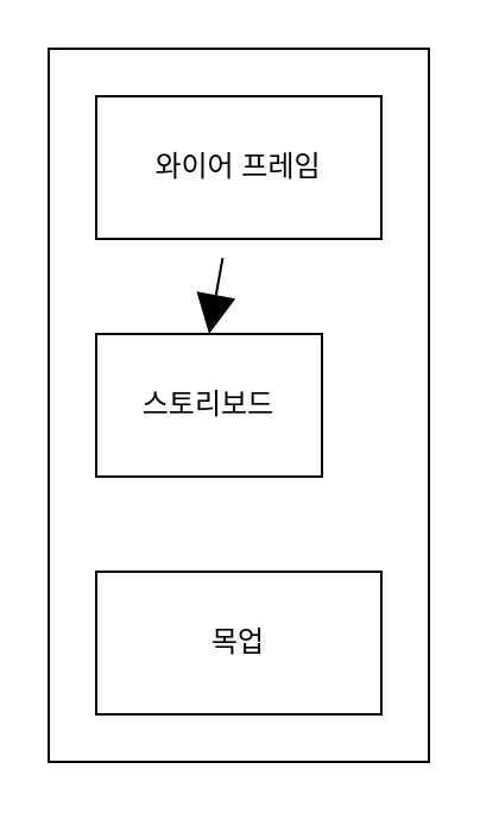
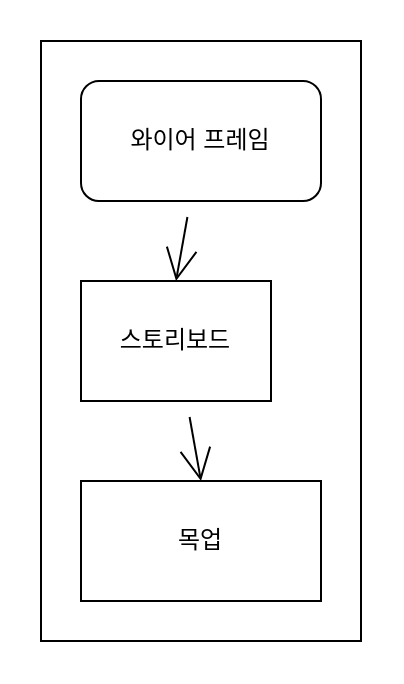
- <mxCell id="4" value="와이어 프레임" style="rounded=0;whiteSpace=wrap;html=1;hachureGap=4;" vertex="1" parent="1"><mxGeometry x="40" y="40" width="120" height="60" as="geometry" /></mxCell>
+ <mxCell id="4" value="와이어 프레임" style="whiteSpace=wrap;html=1;hachureGap=4;rounded=1;" vertex="1" parent="1"><mxGeometry x="40" y="40" width="120" height="60" as="geometry" /></mxCell>
- <mxCell id="3" style="edgeStyle=none;curved=1;rounded=0;orthogonalLoop=1;jettySize=auto;html=1;entryX=0.5;entryY=0;entryDx=0;entryDy=0;endArrow=block;startSize=14;endSize=14;sourcePerimeterSpacing=8;targetPerimeterSpacing=8;" edge="1" parent="1" source="4" target="6"><mxGeometry relative="1" as="geometry" /></mxCell>
+ <mxCell id="3" style="edgeStyle=none;curved=1;rounded=0;orthogonalLoop=1;jettySize=auto;html=1;entryX=0.5;entryY=0;entryDx=0;entryDy=0;endArrow=open;startSize=14;endSize=14;sourcePerimeterSpacing=8;targetPerimeterSpacing=8;" edge="1" parent="1" source="4" target="6"><mxGeometry relative="1" as="geometry" /></mxCell>
+ <mxCell id="5" style="edgeStyle=none;curved=1;rounded=0;orthogonalLoop=1;jettySize=auto;html=1;entryX=0.5;entryY=0;entryDx=0;entryDy=0;endArrow=open;startSize=14;endSize=14;sourcePerimeterSpacing=8;targetPerimeterSpacing=8;" edge="1" parent="1" source="6" target="7"><mxGeometry relative="1" as="geometry" /></mxCell>
